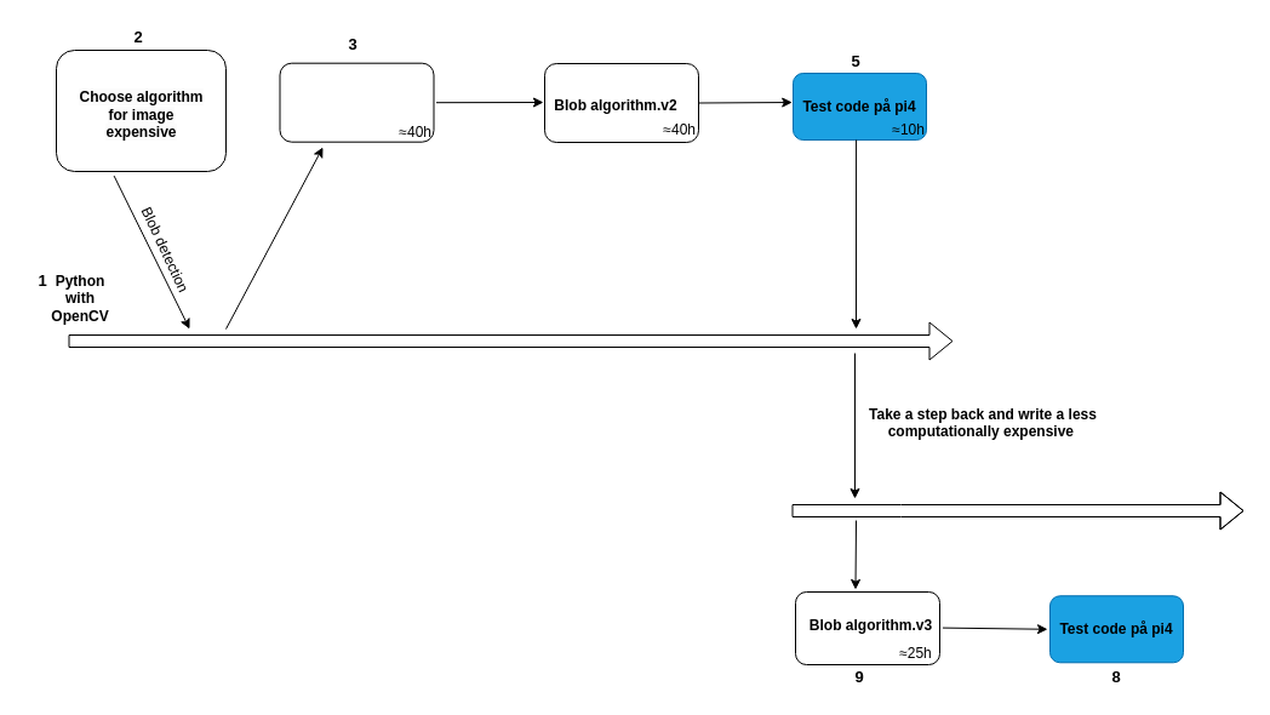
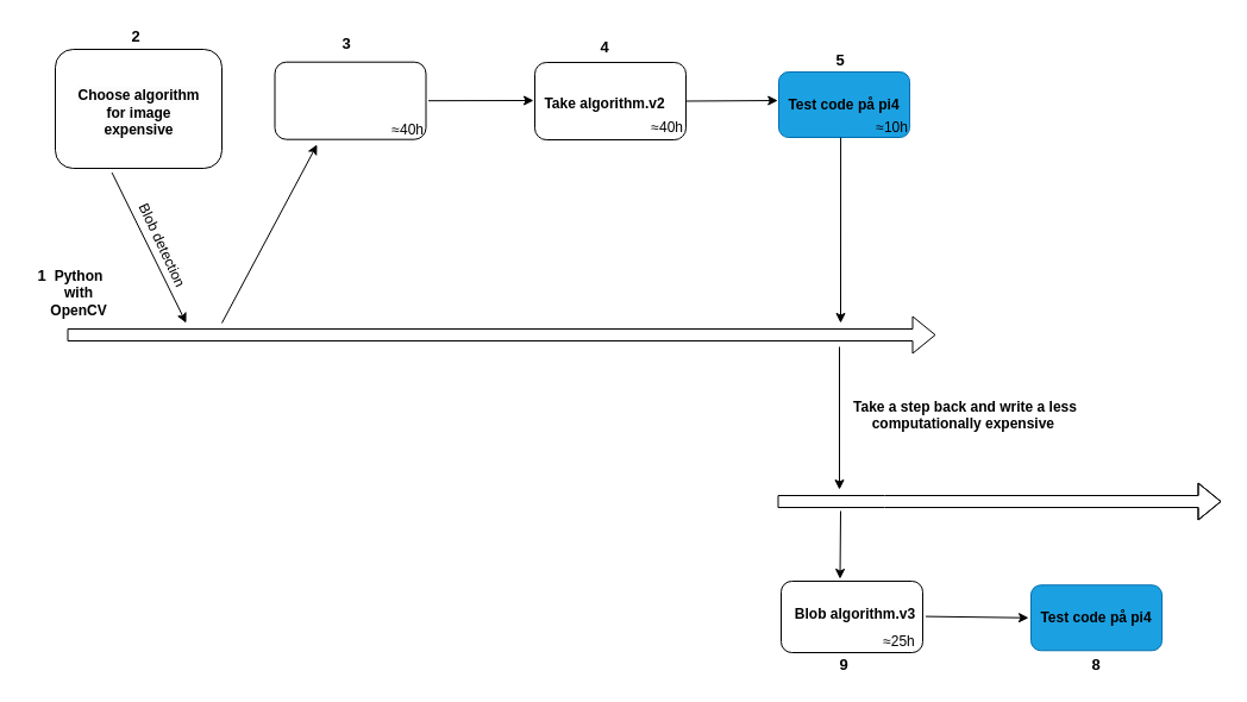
+ <mxCell id="28" value="&lt;b&gt;&lt;font style=&quot;font-size: 13px;&quot;&gt;4&lt;/font&gt;&lt;/b&gt;" style="text;html=1;strokeColor=none;fillColor=none;align=center;verticalAlign=middle;whiteSpace=wrap;rounded=0;" parent="1" vertex="1"><mxGeometry x="493" y="29" width="30" height="20" as="geometry" /></mxCell>
- <mxCell id="6" value="&lt;b&gt;Blob algorithm.v2&lt;/b&gt;" style="text;html=1;strokeColor=none;fillColor=none;align=center;verticalAlign=middle;whiteSpace=wrap;rounded=0;" parent="1" vertex="1"><mxGeometry x="448" y="57" width="120" height="60" as="geometry" /></mxCell>
+ <mxCell id="6" value="&lt;b&gt;Take algorithm.v2&lt;/b&gt;" style="text;html=1;strokeColor=none;fillColor=none;align=center;verticalAlign=middle;whiteSpace=wrap;rounded=0;" parent="1" vertex="1"><mxGeometry x="448" y="57" width="120" height="60" as="geometry" /></mxCell>
